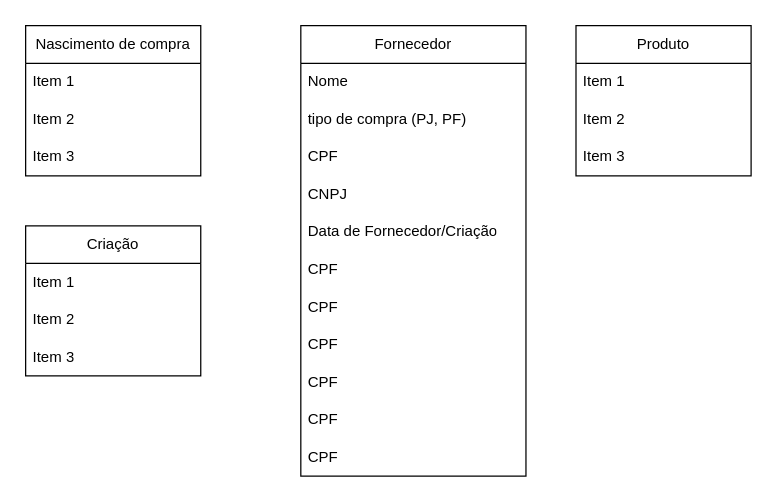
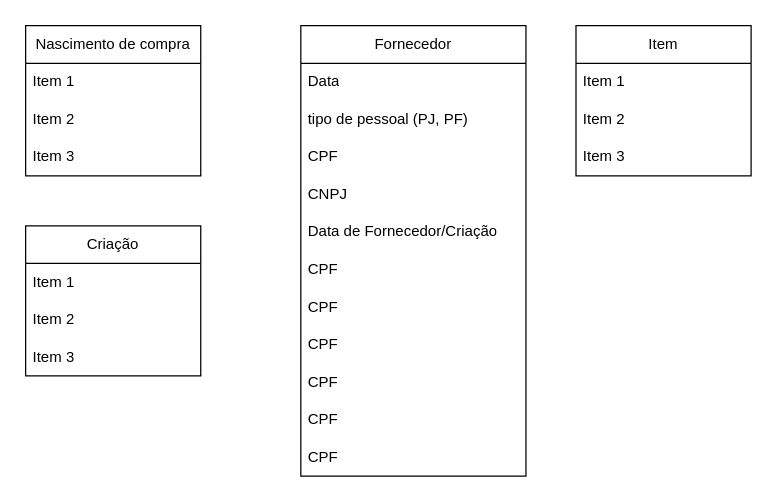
- <mxCell id="18" value="Produto" style="swimlane;fontStyle=0;childLayout=stackLayout;horizontal=1;startSize=30;horizontalStack=0;resizeParent=1;resizeParentMax=0;resizeLast=0;collapsible=1;marginBottom=0;whiteSpace=wrap;html=1;" vertex="1" parent="1"><mxGeometry x="460" y="20" width="140" height="120" as="geometry" /></mxCell>
+ <mxCell id="18" value="Item" style="swimlane;fontStyle=0;childLayout=stackLayout;horizontal=1;startSize=30;horizontalStack=0;resizeParent=1;resizeParentMax=0;resizeLast=0;collapsible=1;marginBottom=0;whiteSpace=wrap;html=1;" vertex="1" parent="1"><mxGeometry x="460" y="20" width="140" height="120" as="geometry" /></mxCell>
- <mxCell id="7" value="Nome" style="text;strokeColor=none;fillColor=none;align=left;verticalAlign=middle;spacingLeft=4;spacingRight=4;overflow=hidden;points=[[0,0.5],[1,0.5]];portConstraint=eastwest;rotatable=0;whiteSpace=wrap;html=1;" vertex="1" parent="6"><mxGeometry y="30" width="180" height="30" as="geometry" /></mxCell>
+ <mxCell id="7" value="Data" style="text;strokeColor=none;fillColor=none;align=left;verticalAlign=middle;spacingLeft=4;spacingRight=4;overflow=hidden;points=[[0,0.5],[1,0.5]];portConstraint=eastwest;rotatable=0;whiteSpace=wrap;html=1;" vertex="1" parent="6"><mxGeometry y="30" width="180" height="30" as="geometry" /></mxCell>
- <mxCell id="8" value="tipo de compra (PJ, PF)" style="text;strokeColor=none;fillColor=none;align=left;verticalAlign=middle;spacingLeft=4;spacingRight=4;overflow=hidden;points=[[0,0.5],[1,0.5]];portConstraint=eastwest;rotatable=0;whiteSpace=wrap;html=1;" vertex="1" parent="6"><mxGeometry y="60" width="180" height="30" as="geometry" /></mxCell>
+ <mxCell id="8" value="tipo de pessoal (PJ, PF)" style="text;strokeColor=none;fillColor=none;align=left;verticalAlign=middle;spacingLeft=4;spacingRight=4;overflow=hidden;points=[[0,0.5],[1,0.5]];portConstraint=eastwest;rotatable=0;whiteSpace=wrap;html=1;" vertex="1" parent="6"><mxGeometry y="60" width="180" height="30" as="geometry" /></mxCell>
